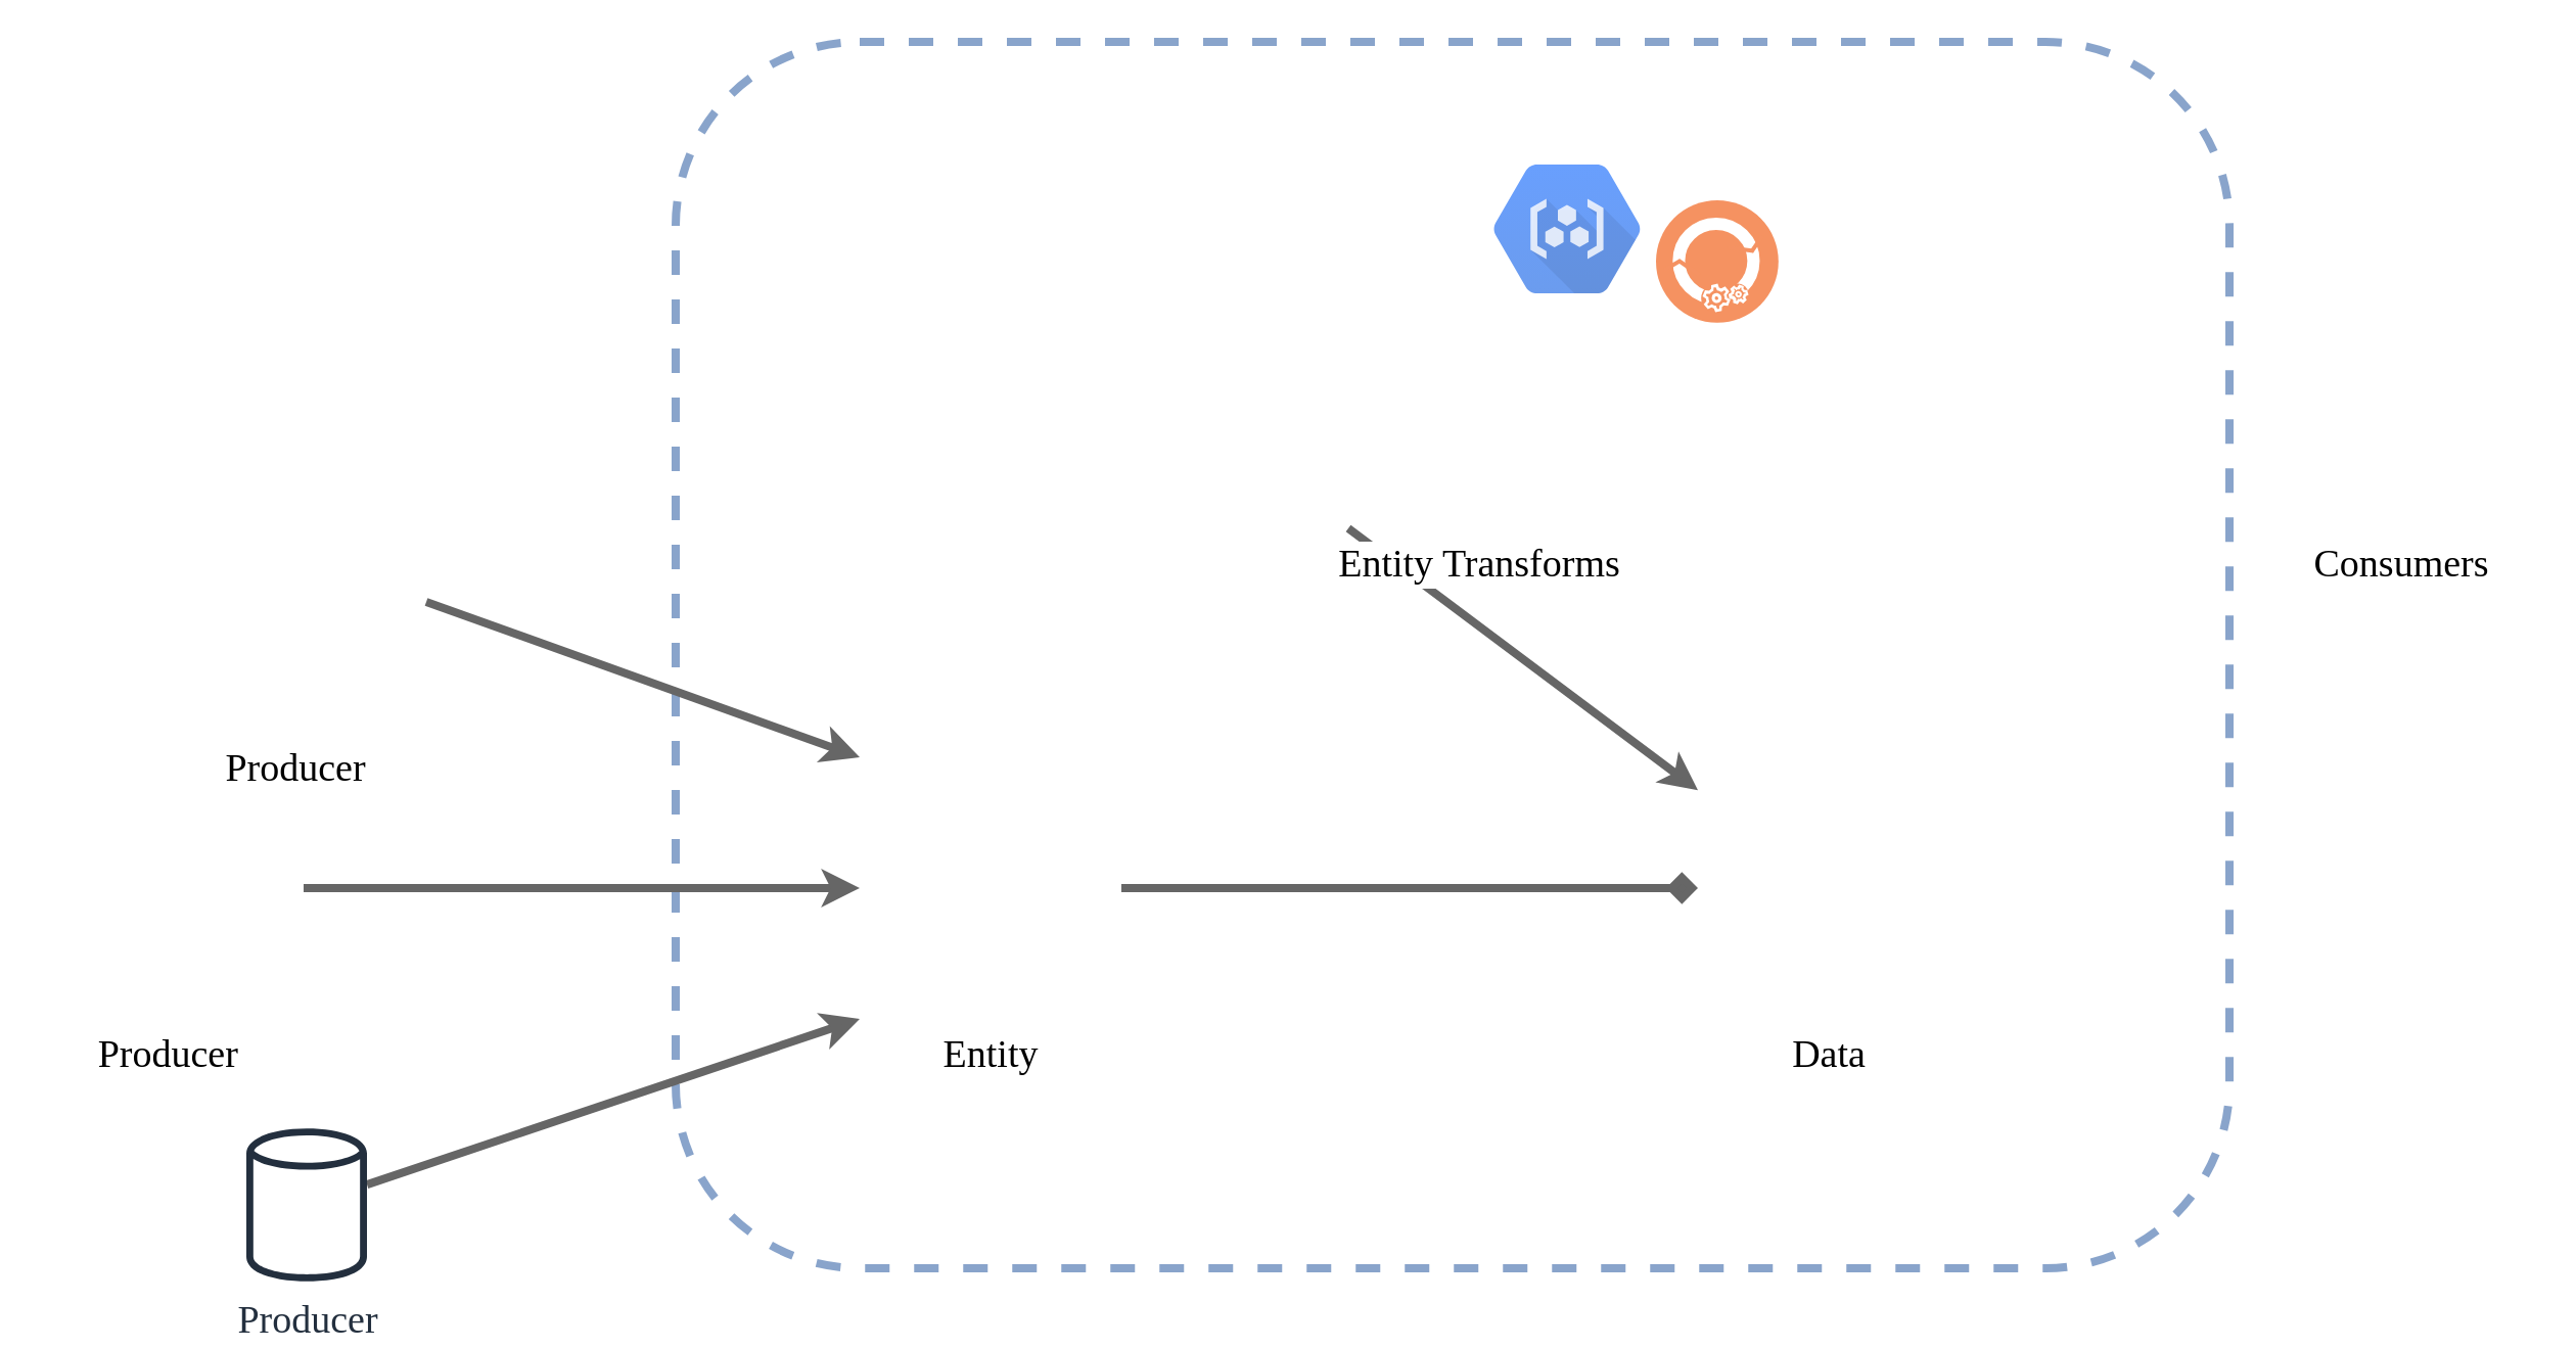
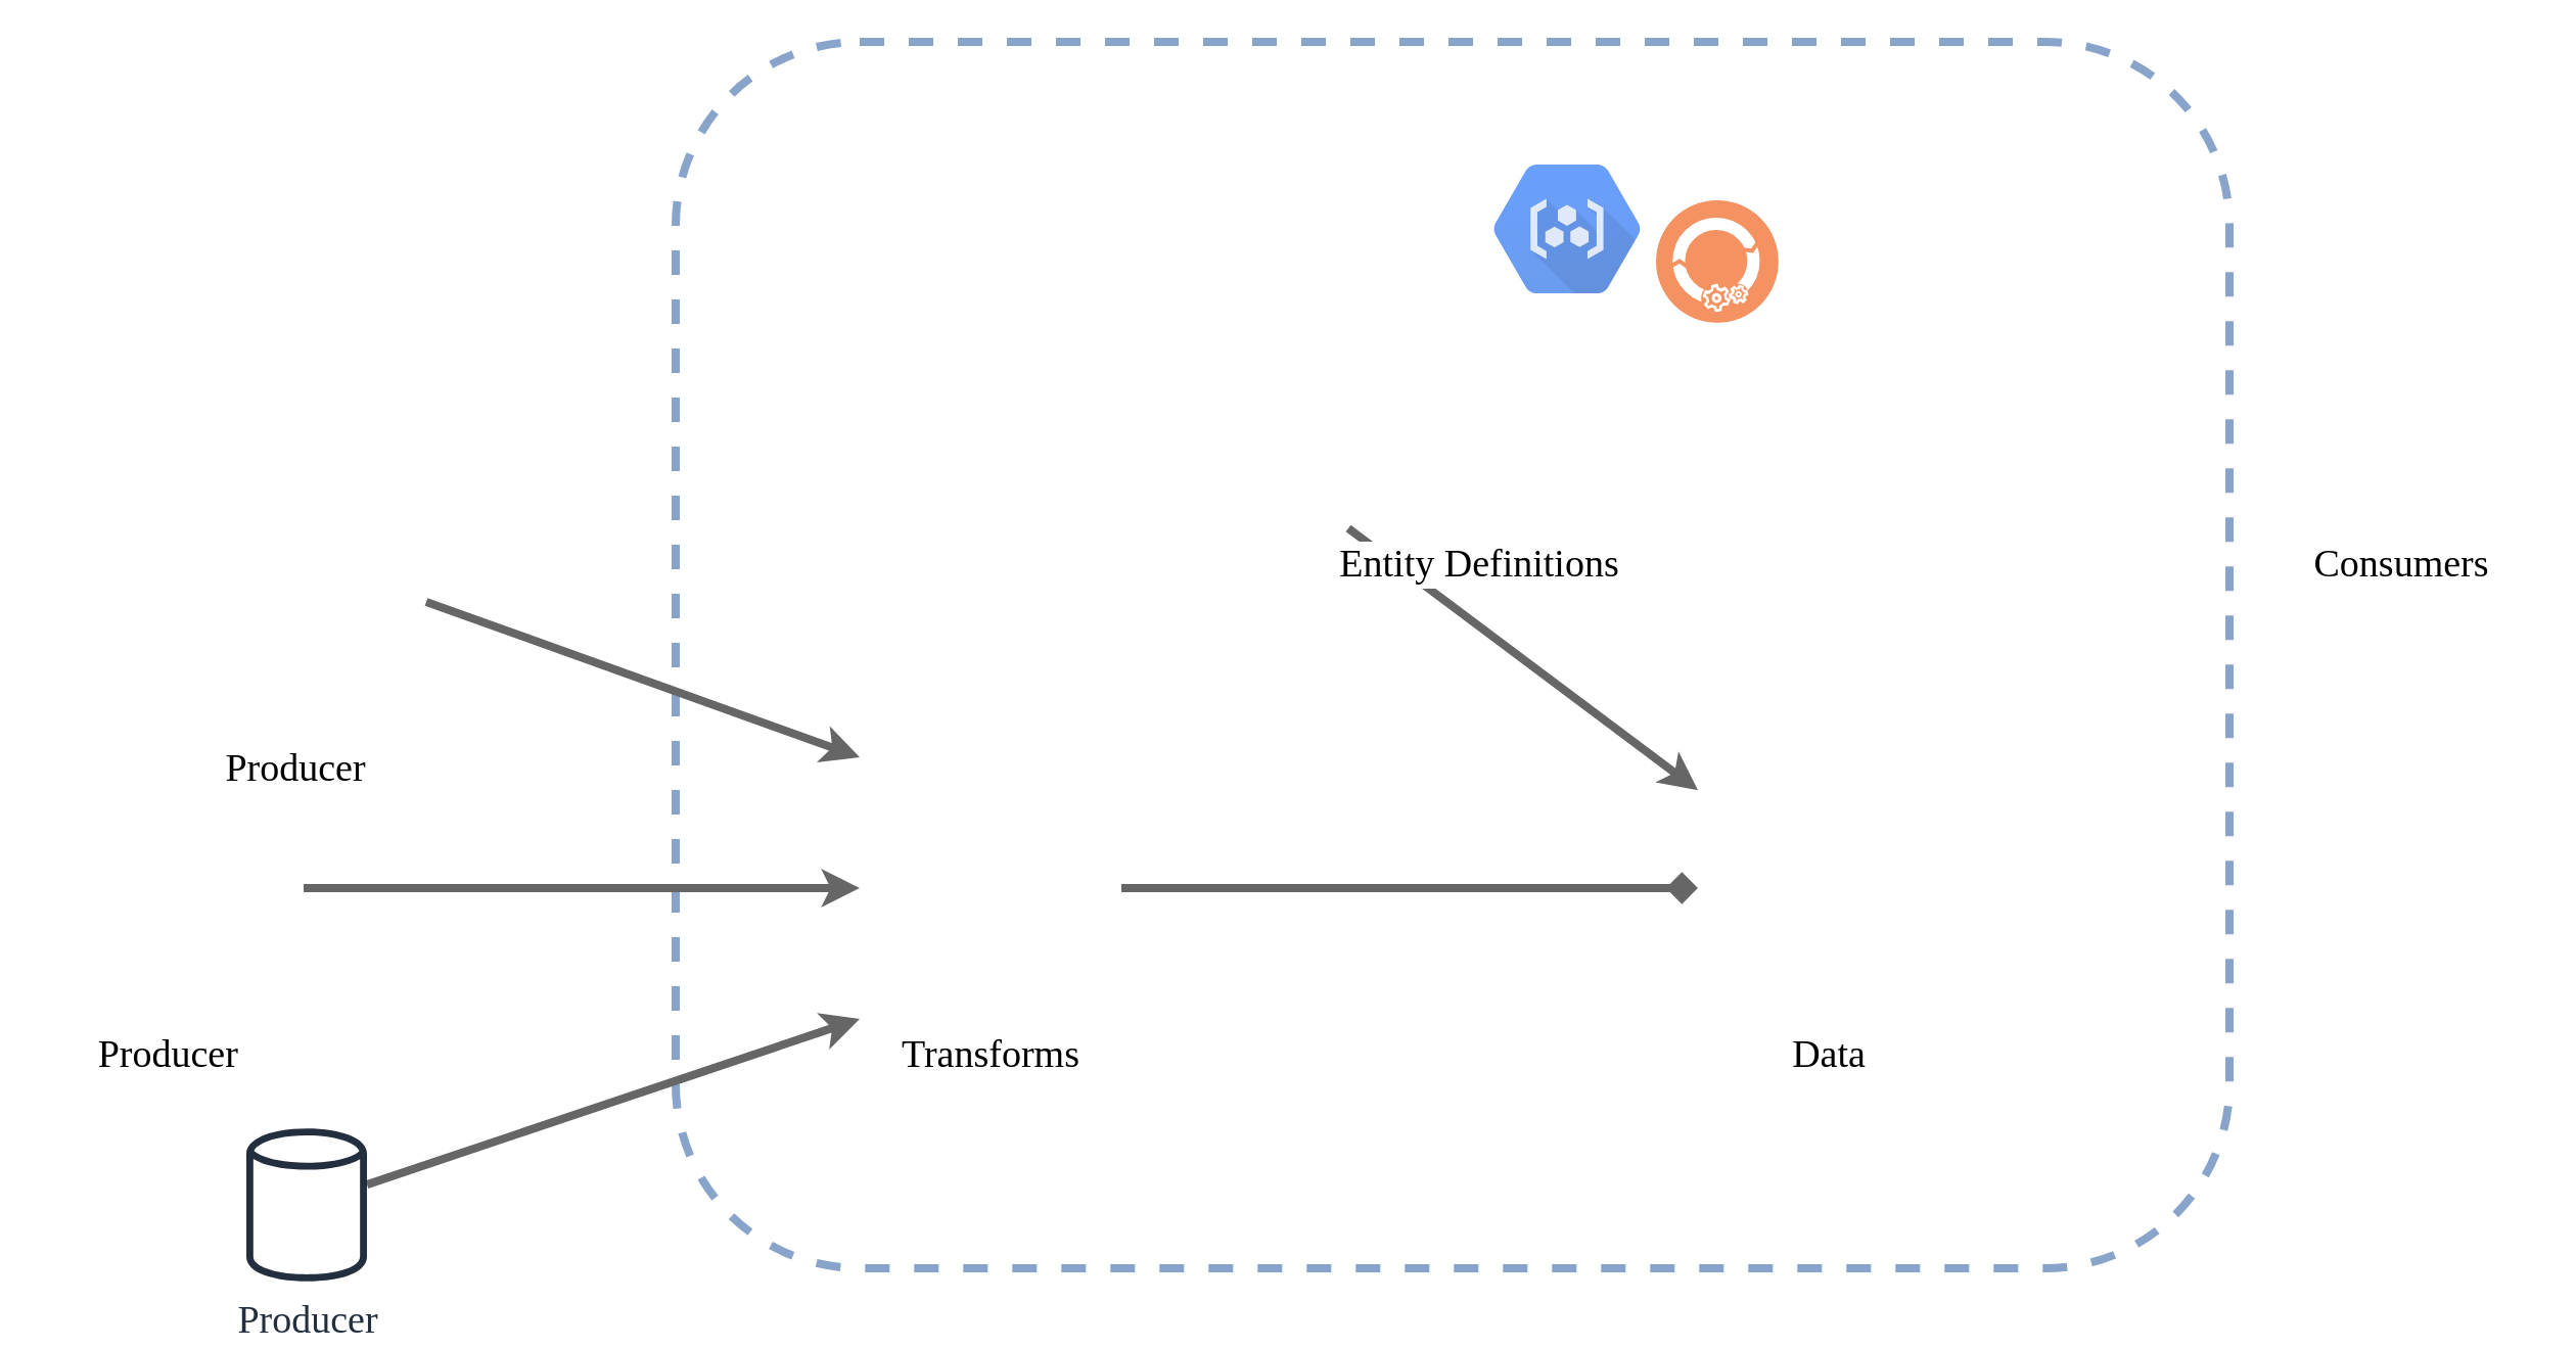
- <mxCell id="12" value="Entity Transforms" style="shape=image;html=1;verticalAlign=top;verticalLabelPosition=bottom;labelBackgroundColor=#ffffff;imageAspect=0;aspect=fixed;image=https://cdn1.iconfinder.com/data/icons/ios-11-glyphs/30/define_location-128.png;opacity=80;fontFamily=Verdana;fontSize=19;" vertex="1" parent="1"><mxGeometry x="659" y="130" width="128" height="128" as="geometry" /></mxCell>
+ <mxCell id="12" value="Entity Definitions" style="shape=image;html=1;verticalAlign=top;verticalLabelPosition=bottom;labelBackgroundColor=#ffffff;imageAspect=0;aspect=fixed;image=https://cdn1.iconfinder.com/data/icons/ios-11-glyphs/30/define_location-128.png;opacity=80;fontFamily=Verdana;fontSize=19;" vertex="1" parent="1"><mxGeometry x="659" y="130" width="128" height="128" as="geometry" /></mxCell>
- <mxCell id="10" value="Entity" style="shape=image;html=1;verticalAlign=top;verticalLabelPosition=bottom;labelBackgroundColor=#ffffff;imageAspect=0;aspect=fixed;image=https://cdn0.iconfinder.com/data/icons/glyphpack/60/function-128.png;imageBorder=none;imageBackground=none;opacity=80;fontSize=19;fontFamily=Verdana;" vertex="1" parent="1"><mxGeometry x="420" y="370" width="128" height="128" as="geometry" /></mxCell>
+ <mxCell id="10" value="Transforms" style="shape=image;html=1;verticalAlign=top;verticalLabelPosition=bottom;labelBackgroundColor=#ffffff;imageAspect=0;aspect=fixed;image=https://cdn0.iconfinder.com/data/icons/glyphpack/60/function-128.png;imageBorder=none;imageBackground=none;opacity=80;fontSize=19;fontFamily=Verdana;" vertex="1" parent="1"><mxGeometry x="420" y="370" width="128" height="128" as="geometry" /></mxCell>
